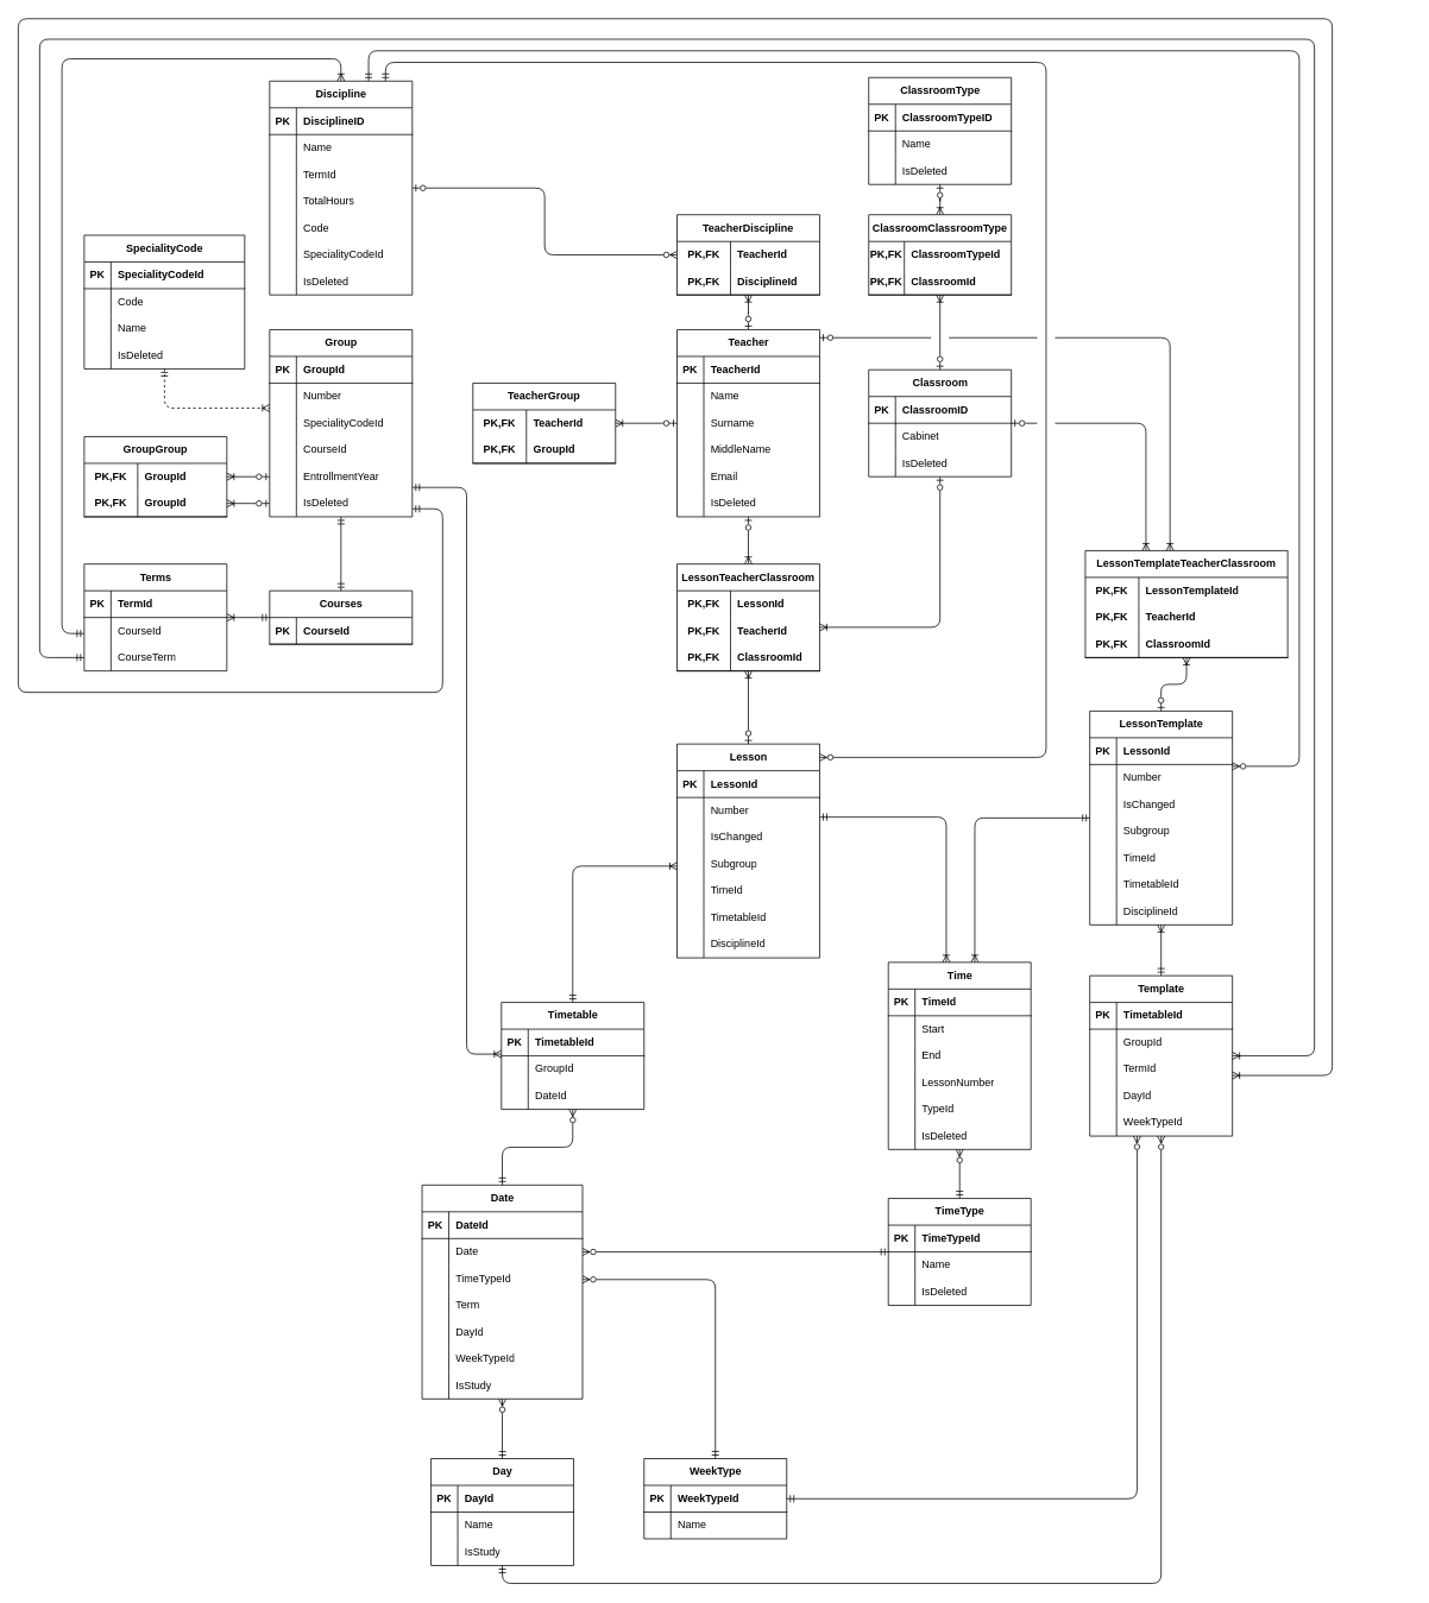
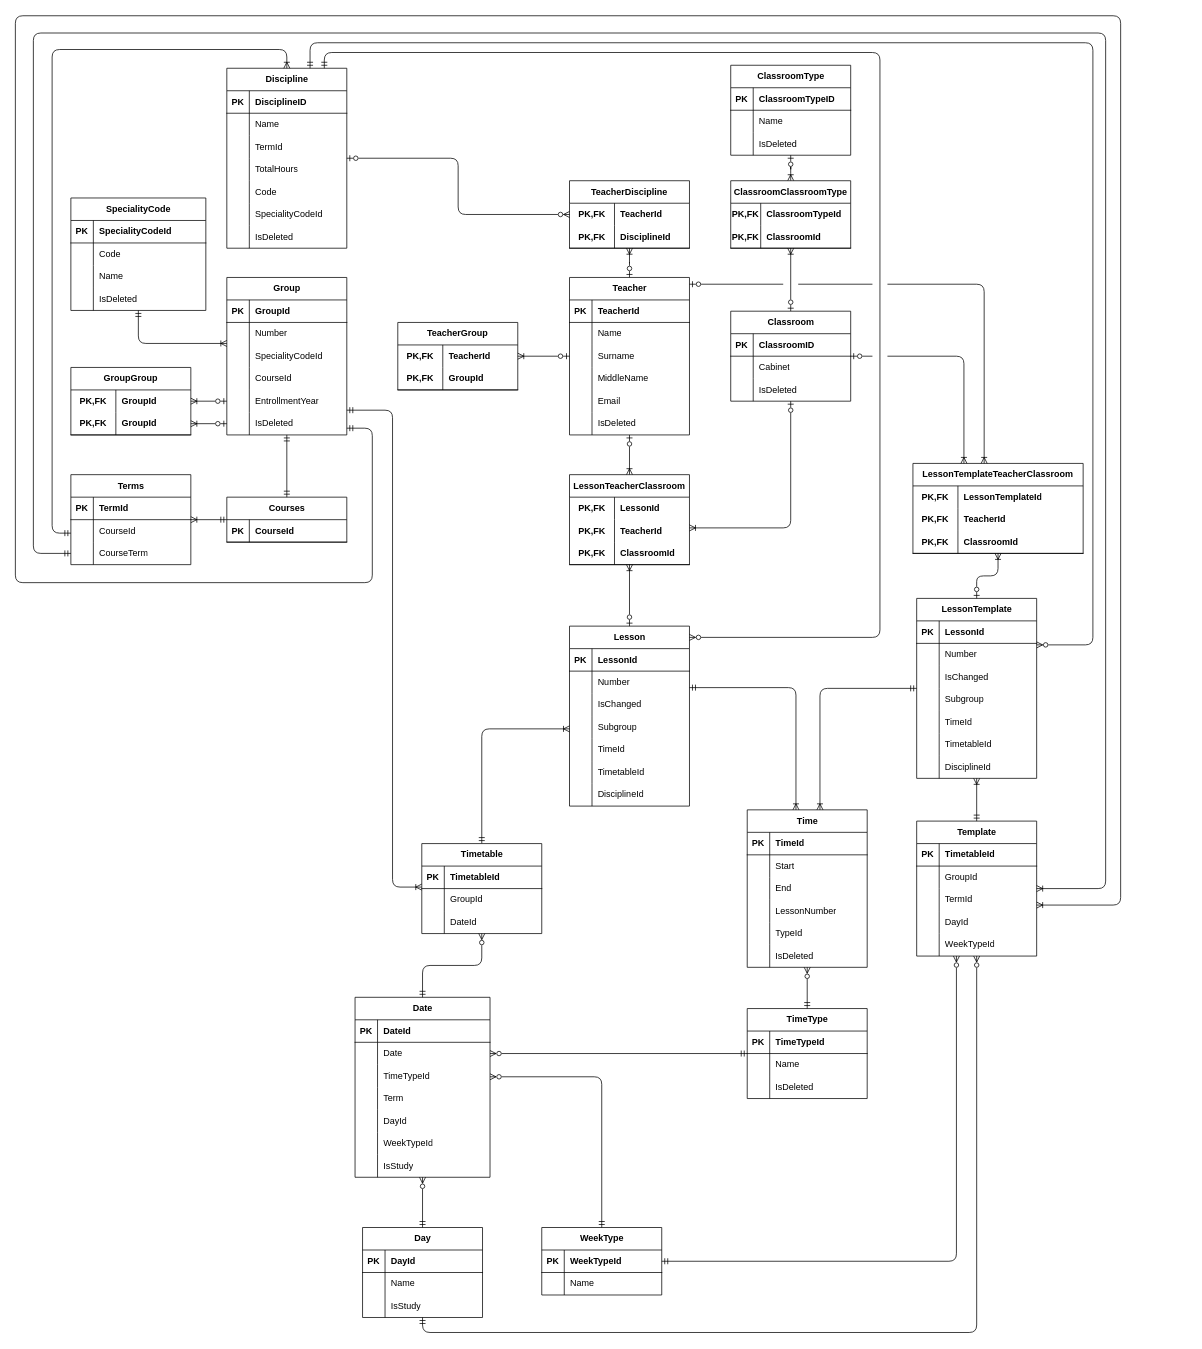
- <mxCell id="250" style="edgeStyle=orthogonalEdgeStyle;orthogonalLoop=1;jettySize=auto;html=1;endArrow=ERoneToMany;endFill=0;startArrow=ERmandOne;startFill=0;jumpStyle=gap;shadow=0;rounded=1;jumpSize=20;dashed=1;" parent="1" source="237" target="2" edge="1"><mxGeometry relative="1" as="geometry"><mxPoint x="328" y="714" as="sourcePoint" /><mxPoint x="181" y="524" as="targetPoint" /><Array as="points"><mxPoint x="184" y="457" /></Array></mxGeometry></mxCell>
+ <mxCell id="250" style="edgeStyle=orthogonalEdgeStyle;orthogonalLoop=1;jettySize=auto;html=1;endArrow=ERoneToMany;endFill=0;startArrow=ERmandOne;startFill=0;jumpStyle=gap;shadow=0;rounded=1;jumpSize=20;" parent="1" source="237" target="2" edge="1"><mxGeometry relative="1" as="geometry"><mxPoint x="328" y="714" as="sourcePoint" /><mxPoint x="181" y="524" as="targetPoint" /><Array as="points"><mxPoint x="184" y="457" /></Array></mxGeometry></mxCell>
